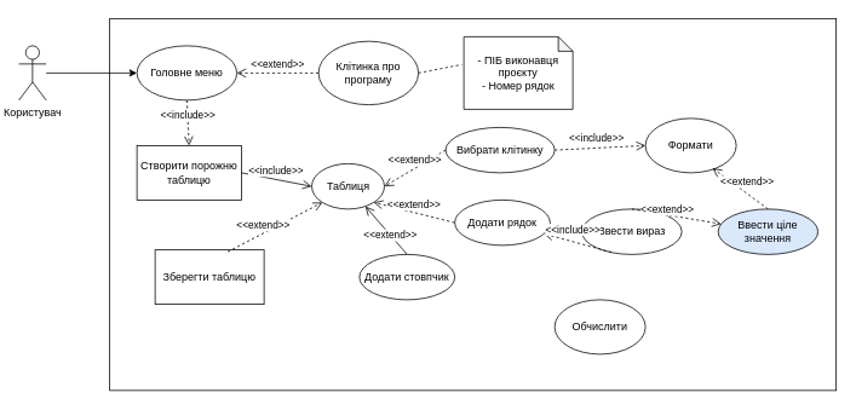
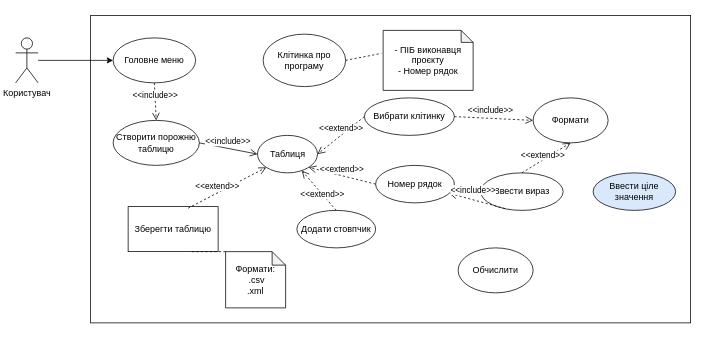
- <mxCell id="7" value="&amp;lt;&amp;lt;extend&amp;gt;&amp;gt;" style="html=1;verticalAlign=bottom;endArrow=open;dashed=1;endSize=8;curved=0;rounded=0;exitX=0;exitY=0.5;exitDx=0;exitDy=0;entryX=1;entryY=0.5;entryDx=0;entryDy=0;" edge="1" parent="1" source="6" target="5"><mxGeometry relative="1" as="geometry"><mxPoint x="390" y="200" as="sourcePoint" /><mxPoint x="310" y="200" as="targetPoint" /></mxGeometry></mxCell>
- <mxCell id="10" value="Вибрати клітинку" style="ellipse;whiteSpace=wrap;html=1;" vertex="1" parent="1"><mxGeometry x="490" y="140" width="120" height="50" as="geometry" /></mxCell>
+ <mxCell id="10" value="Вибрати клітинку" style="ellipse;whiteSpace=wrap;html=1;" vertex="1" parent="1"><mxGeometry x="485" y="130" width="120" height="50" as="geometry" /></mxCell>
- <mxCell id="8" value="Створити порожню таблицю" style="whiteSpace=wrap;html=1;rounded=0;" vertex="1" parent="1"><mxGeometry x="150" y="160" width="115" height="60" as="geometry" /></mxCell>
+ <mxCell id="8" value="Створити порожню таблицю" style="ellipse;whiteSpace=wrap;html=1;" vertex="1" parent="1"><mxGeometry x="150" y="160" width="115" height="60" as="geometry" /></mxCell>
- <mxCell id="23" value="&amp;lt;&amp;lt;extend&amp;gt;&amp;gt;" style="html=1;verticalAlign=bottom;endArrow=open;dashed=1;endSize=8;curved=0;rounded=0;exitX=0.5;exitY=0;exitDx=0;exitDy=0;entryX=0.739;entryY=0.915;entryDx=0;entryDy=0;entryPerimeter=0;" edge="1" parent="1" source="22" target="18"><mxGeometry x="-0.188" y="-3" relative="1" as="geometry"><mxPoint x="705" y="210" as="sourcePoint" /><mxPoint x="740" y="160" as="targetPoint" /><mxPoint as="offset" /></mxGeometry></mxCell>
- <mxCell id="15" value="&amp;lt;&amp;lt;extend&amp;gt;&amp;gt;" style="html=1;verticalAlign=bottom;endArrow=open;dashed=0;endSize=8;curved=0;rounded=0;exitX=0.5;exitY=0;exitDx=0;exitDy=0;" edge="1" parent="1" source="14" target="16"><mxGeometry x="-0.368" y="7" relative="1" as="geometry"><mxPoint x="360" y="265" as="sourcePoint" /><mxPoint x="256" y="231" as="targetPoint" /><mxPoint x="1" as="offset" /></mxGeometry></mxCell>
+ <mxCell id="15" value="&amp;lt;&amp;lt;extend&amp;gt;&amp;gt;" style="html=1;verticalAlign=bottom;endArrow=open;dashed=1;endSize=8;curved=0;rounded=0;exitX=0.5;exitY=0;exitDx=0;exitDy=0;" edge="1" parent="1" source="14" target="16"><mxGeometry x="-0.368" y="7" relative="1" as="geometry"><mxPoint x="360" y="265" as="sourcePoint" /><mxPoint x="256" y="231" as="targetPoint" /><mxPoint x="1" as="offset" /></mxGeometry></mxCell>
- <mxCell id="21" value="&amp;lt;&amp;lt;extend&amp;gt;&amp;gt;" style="html=1;verticalAlign=bottom;endArrow=open;dashed=1;endSize=8;curved=0;rounded=0;exitX=0.5;exitY=0;exitDx=0;exitDy=0;" edge="1" parent="1" source="20" target="22"><mxGeometry x="-0.188" y="-3" relative="1" as="geometry"><mxPoint x="600" y="190" as="sourcePoint" /><mxPoint x="520" y="190" as="targetPoint" /><mxPoint as="offset" /></mxGeometry></mxCell>
+ <mxCell id="21" value="&amp;lt;&amp;lt;extend&amp;gt;&amp;gt;" style="html=1;verticalAlign=bottom;endArrow=open;dashed=1;endSize=8;curved=0;rounded=0;exitX=0.5;exitY=0;exitDx=0;exitDy=0;entryX=0.5;entryY=1;entryDx=0;entryDy=0;" edge="1" parent="1" source="20" target="18"><mxGeometry x="-0.188" y="-3" relative="1" as="geometry"><mxPoint x="600" y="190" as="sourcePoint" /><mxPoint x="520" y="190" as="targetPoint" /><mxPoint as="offset" /></mxGeometry></mxCell>
- <mxCell id="12" value="Додати рядок" style="ellipse;whiteSpace=wrap;html=1;" vertex="1" parent="1"><mxGeometry x="500" y="220" width="105" height="50" as="geometry" /></mxCell>
+ <mxCell id="12" value="Номер рядок" style="ellipse;whiteSpace=wrap;html=1;" vertex="1" parent="1"><mxGeometry x="500" y="220" width="105" height="50" as="geometry" /></mxCell>
+ <mxCell id="31" value="" style="endArrow=none;dashed=1;html=1;rounded=0;entryX=0.681;entryY=1.002;entryDx=0;entryDy=0;entryPerimeter=0;exitX=0;exitY=0;exitDx=0;exitDy=0;exitPerimeter=0;" edge="1" parent="1" source="30" target="28"><mxGeometry width="50" height="50" relative="1" as="geometry"><mxPoint x="190" y="410" as="sourcePoint" /><mxPoint x="240" y="360" as="targetPoint" /></mxGeometry></mxCell>
+ <mxCell id="30" value="Формати:&lt;br&gt;&amp;nbsp;.csv&lt;div&gt;.xml&lt;/div&gt;" style="shape=note;whiteSpace=wrap;html=1;backgroundOutline=1;darkOpacity=0.05;size=18;" vertex="1" parent="1"><mxGeometry x="300" y="335" width="80" height="75" as="geometry" /></mxCell>
